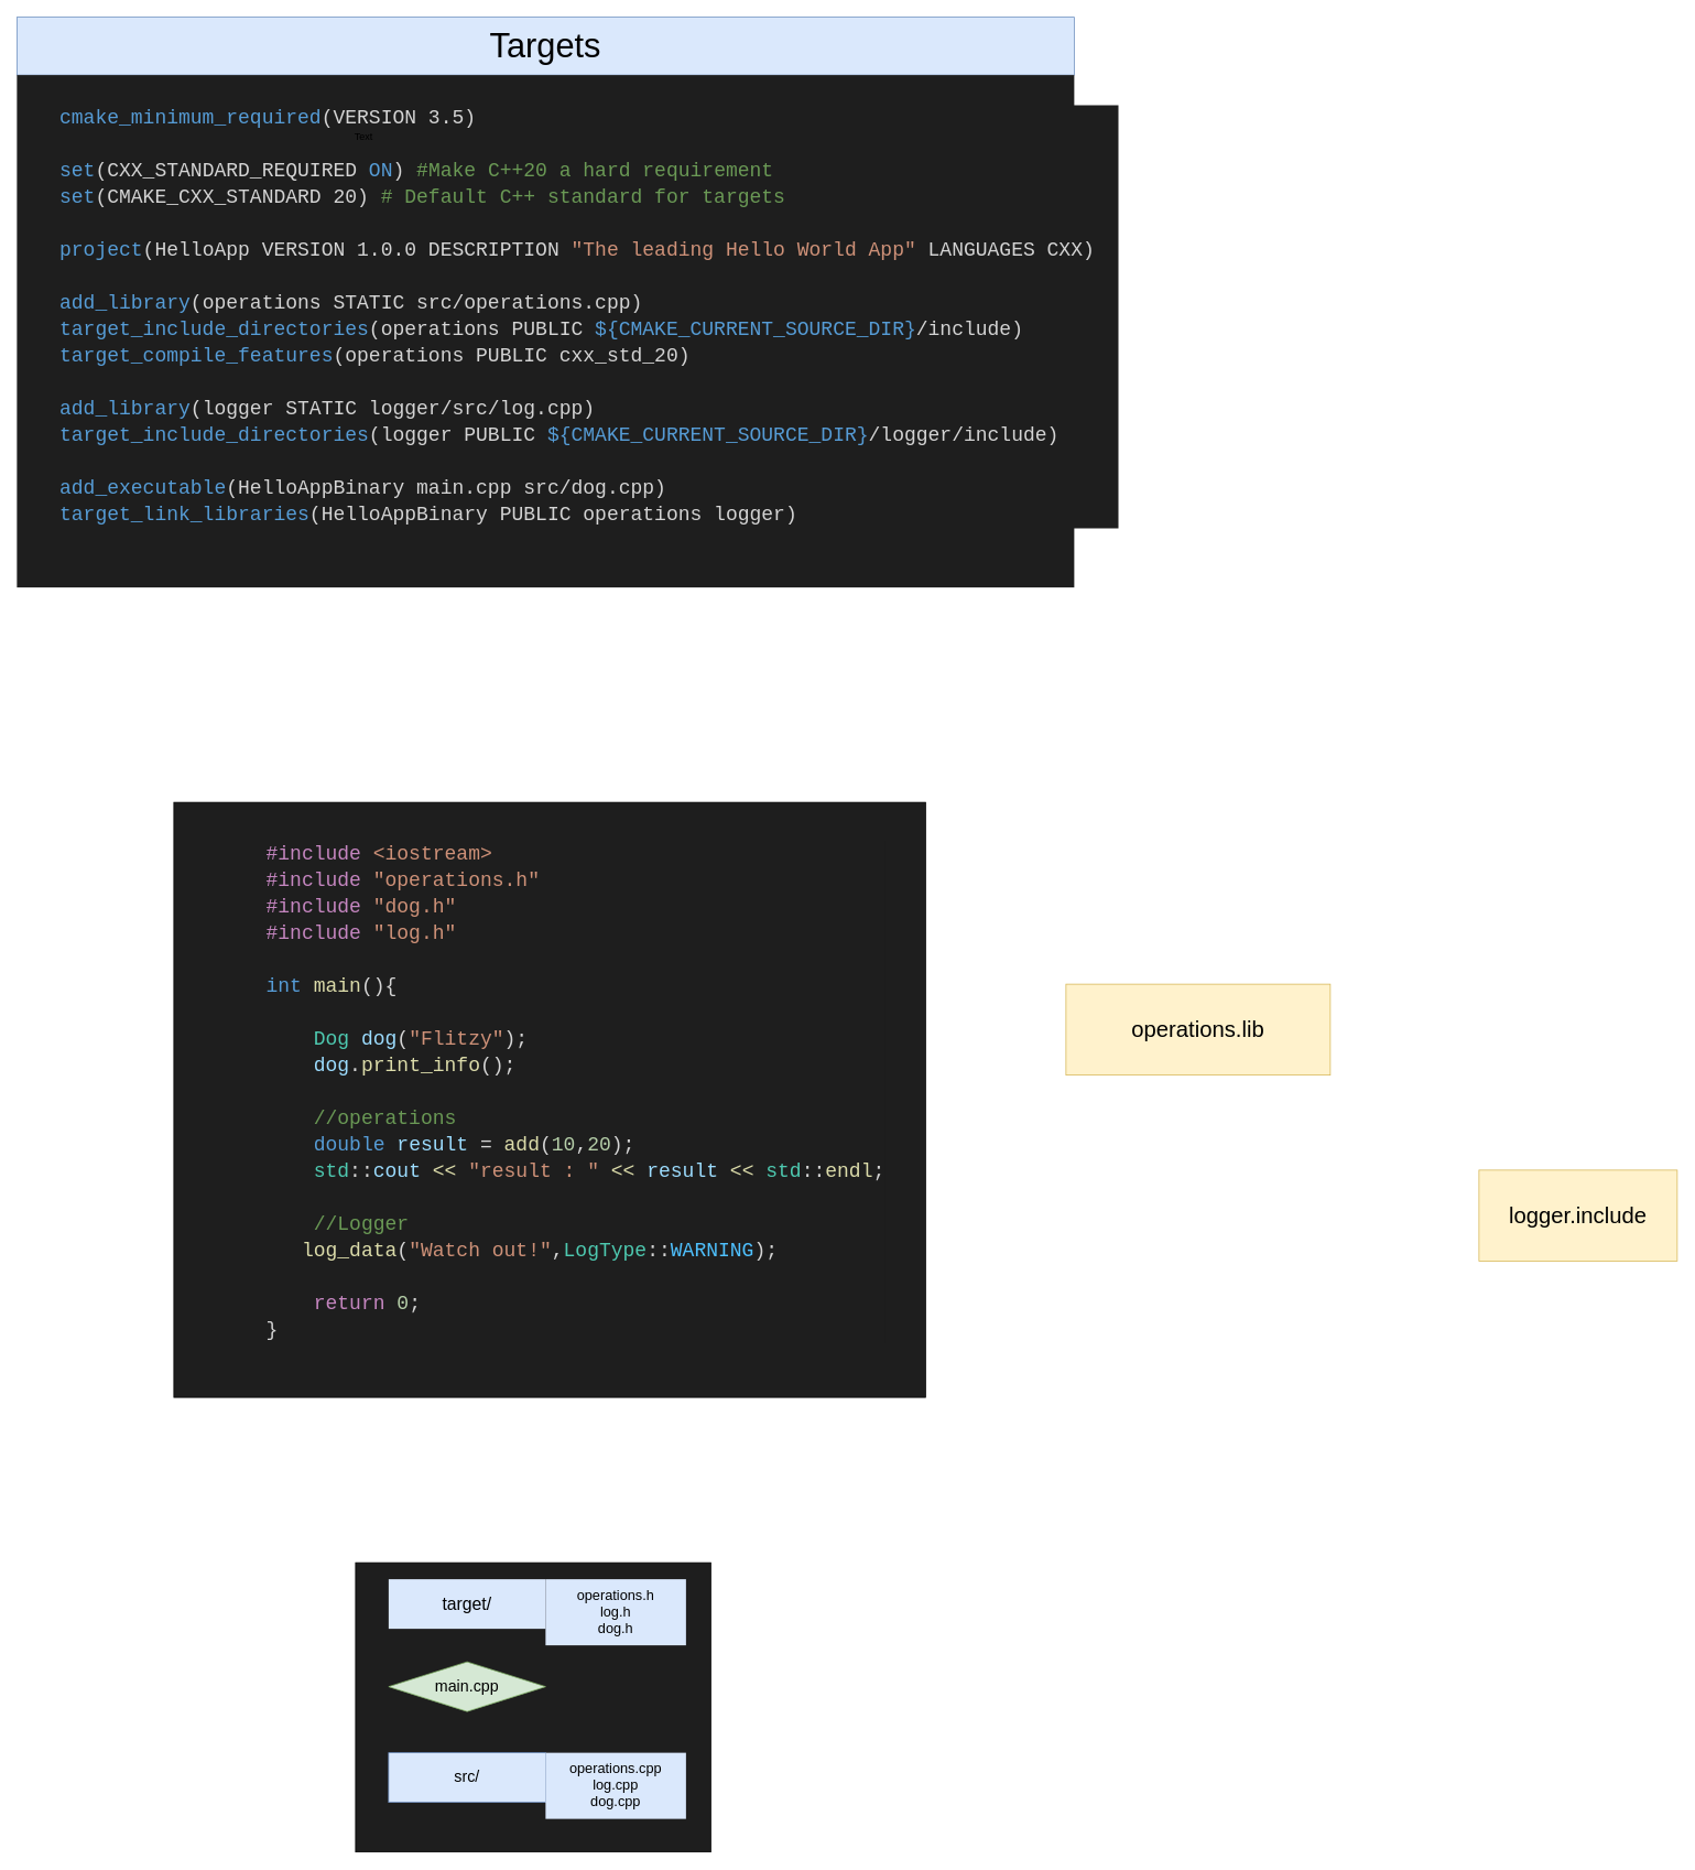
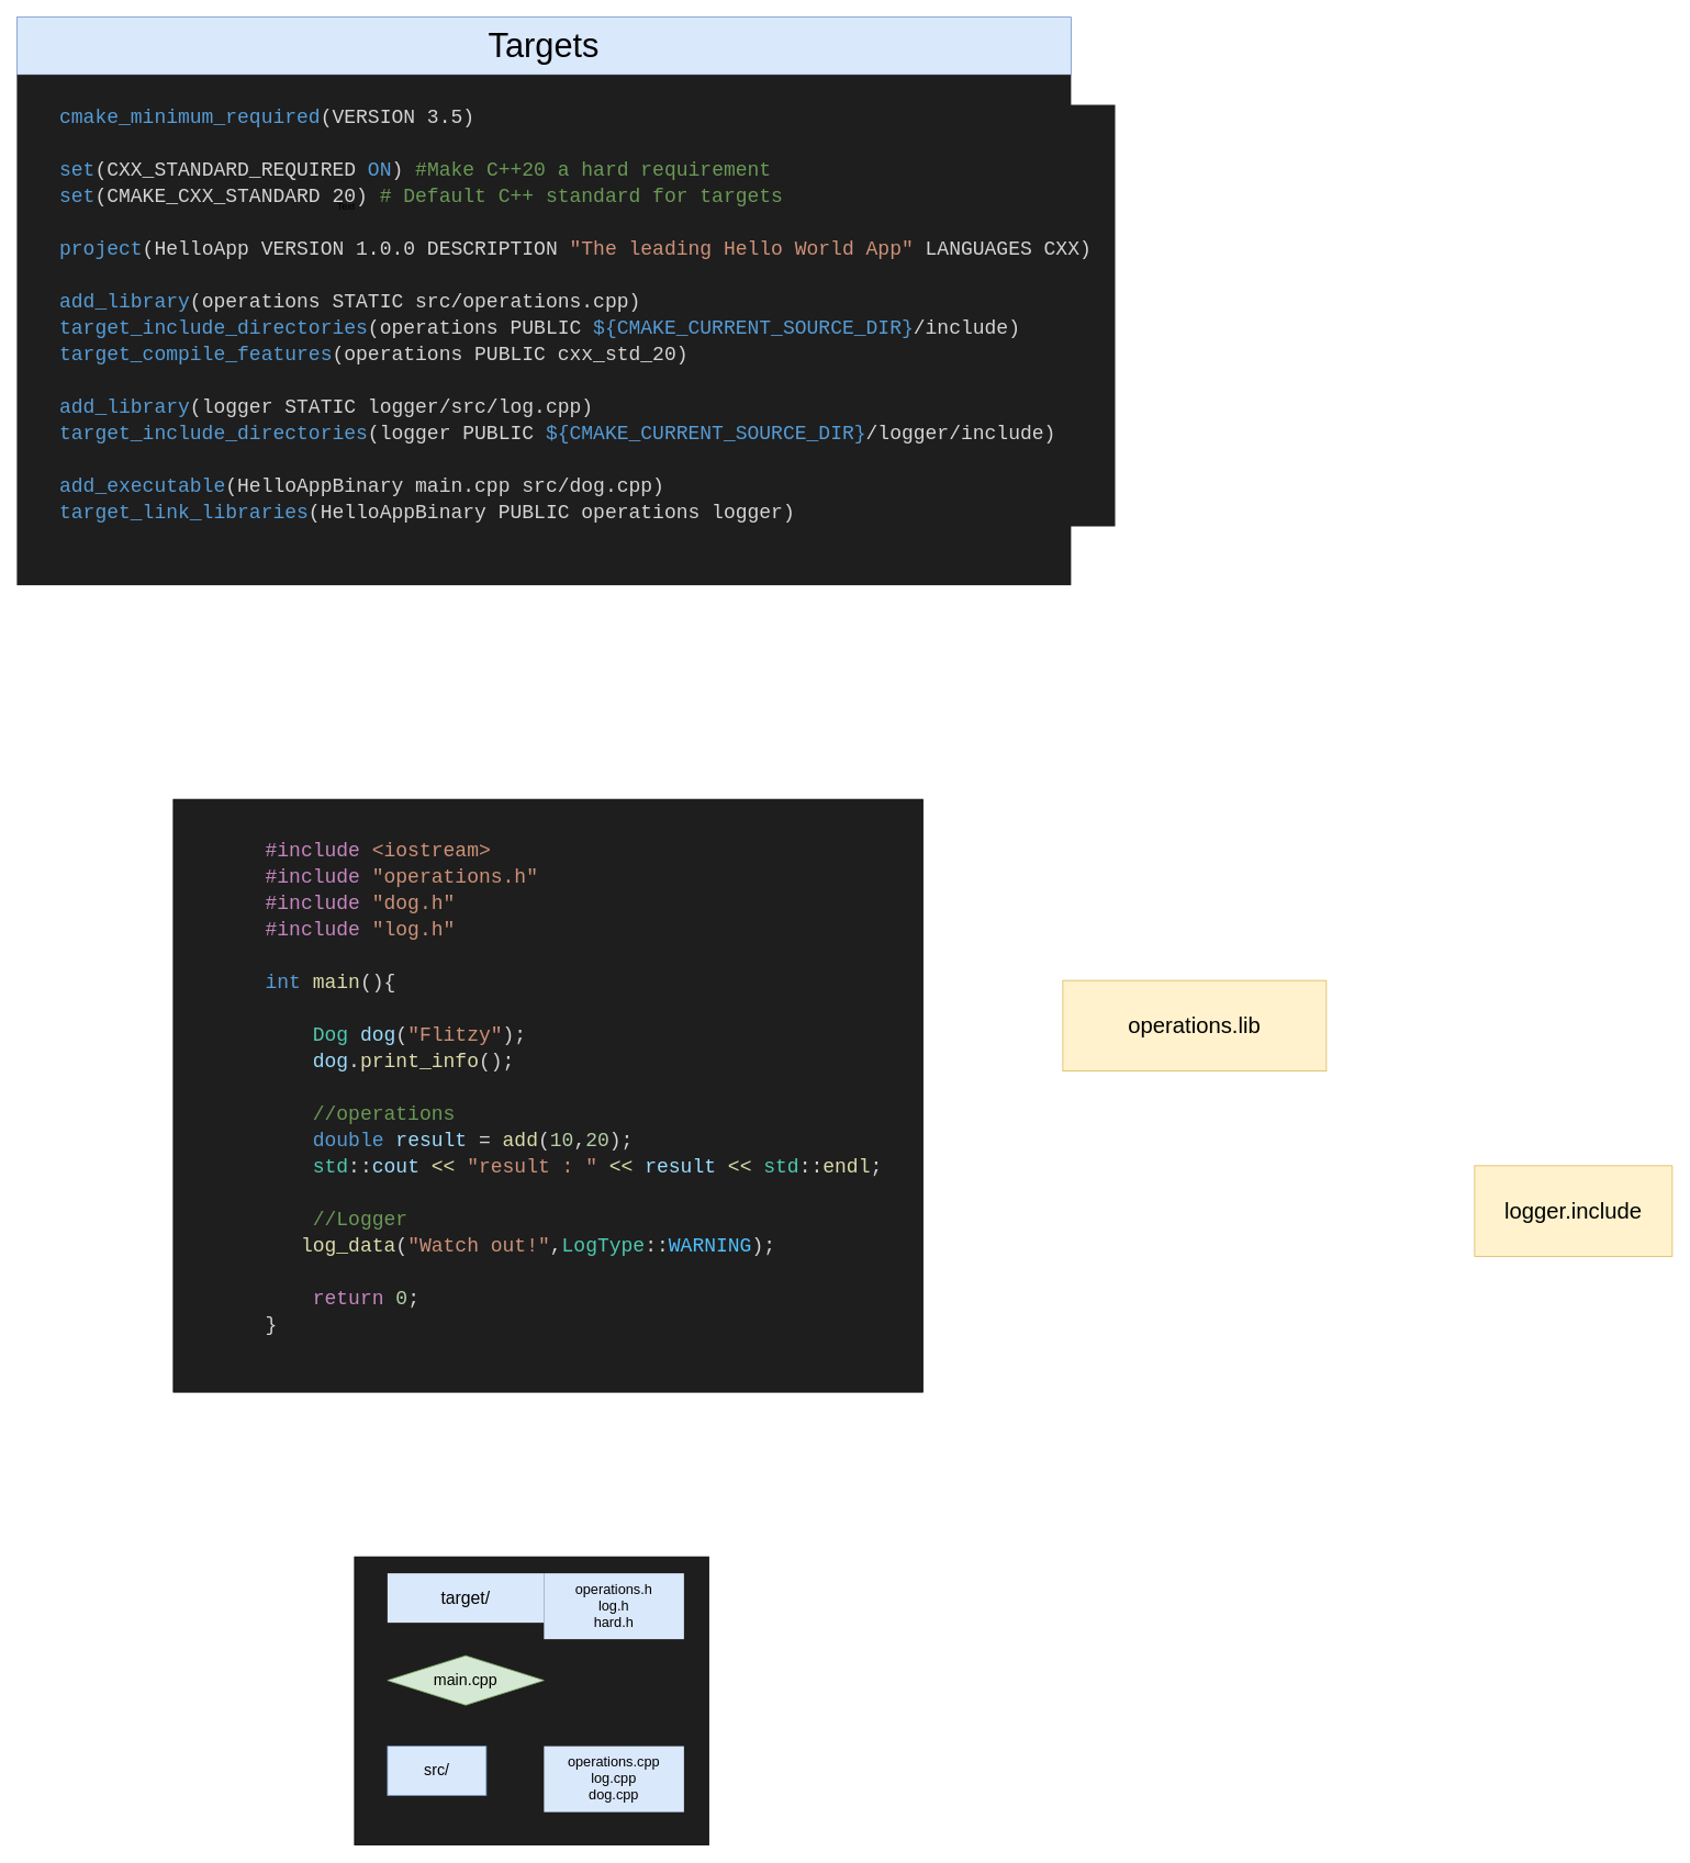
- <mxCell id="7" value="Text" style="text;html=1;strokeColor=none;fillColor=none;align=center;verticalAlign=middle;whiteSpace=wrap;rounded=0;" parent="1" vertex="1"><mxGeometry x="420" y="155" width="40" height="20" as="geometry" /></mxCell>
+ <mxCell id="7" value="Text" style="text;html=1;strokeColor=none;fillColor=none;align=center;verticalAlign=middle;whiteSpace=wrap;rounded=0;" parent="1" vertex="1"><mxGeometry x="400" y="240" width="40" height="20" as="geometry" /></mxCell>
- <mxCell id="14" value="&lt;div style=&quot;font-size: 17px&quot;&gt;&lt;font style=&quot;font-size: 17px&quot;&gt;operations.h&lt;/font&gt;&lt;/div&gt;&lt;div style=&quot;font-size: 17px&quot;&gt;&lt;font style=&quot;font-size: 17px&quot;&gt;log.h&lt;/font&gt;&lt;/div&gt;&lt;div style=&quot;font-size: 17px&quot;&gt;&lt;font style=&quot;font-size: 17px&quot;&gt;dog.h&lt;/font&gt;&lt;/div&gt;&lt;div style=&quot;font-size: 17px&quot;&gt;&lt;font style=&quot;font-size: 17px&quot;&gt;&lt;br&gt;&lt;/font&gt;&lt;/div&gt;&lt;div style=&quot;font-size: 17px&quot;&gt;&lt;font style=&quot;font-size: 17px&quot;&gt;&lt;br&gt;&lt;/font&gt;&lt;/div&gt;" style="text;html=1;strokeColor=none;fillColor=none;align=center;verticalAlign=middle;whiteSpace=wrap;rounded=0;" parent="1" vertex="1"><mxGeometry x="680" y="1920" width="130" height="100" as="geometry" /></mxCell>
+ <mxCell id="14" value="&lt;div style=&quot;font-size: 17px&quot;&gt;&lt;font style=&quot;font-size: 17px&quot;&gt;operations.h&lt;/font&gt;&lt;/div&gt;&lt;div style=&quot;font-size: 17px&quot;&gt;&lt;font style=&quot;font-size: 17px&quot;&gt;log.h&lt;/font&gt;&lt;/div&gt;&lt;div style=&quot;font-size: 17px&quot;&gt;&lt;font style=&quot;font-size: 17px&quot;&gt;hard.h&lt;/font&gt;&lt;/div&gt;&lt;div style=&quot;font-size: 17px&quot;&gt;&lt;font style=&quot;font-size: 17px&quot;&gt;&lt;br&gt;&lt;/font&gt;&lt;/div&gt;&lt;div style=&quot;font-size: 17px&quot;&gt;&lt;font style=&quot;font-size: 17px&quot;&gt;&lt;br&gt;&lt;/font&gt;&lt;/div&gt;" style="text;html=1;strokeColor=none;fillColor=none;align=center;verticalAlign=middle;whiteSpace=wrap;rounded=0;" parent="1" vertex="1"><mxGeometry x="680" y="1920" width="130" height="100" as="geometry" /></mxCell>
- <mxCell id="12" value="&lt;font style=&quot;font-size: 19px&quot;&gt;src/&lt;/font&gt;" style="rounded=0;whiteSpace=wrap;html=1;fillColor=#dae8fc;strokeColor=#6c8ebf;" parent="1" vertex="1"><mxGeometry x="470" y="2120" width="190" height="60" as="geometry" /></mxCell>
+ <mxCell id="12" value="&lt;font style=&quot;font-size: 19px&quot;&gt;src/&lt;/font&gt;" style="rounded=0;whiteSpace=wrap;html=1;fillColor=#dae8fc;strokeColor=#6c8ebf;" parent="1" vertex="1"><mxGeometry x="470" y="2120" width="120" height="60" as="geometry" /></mxCell>
